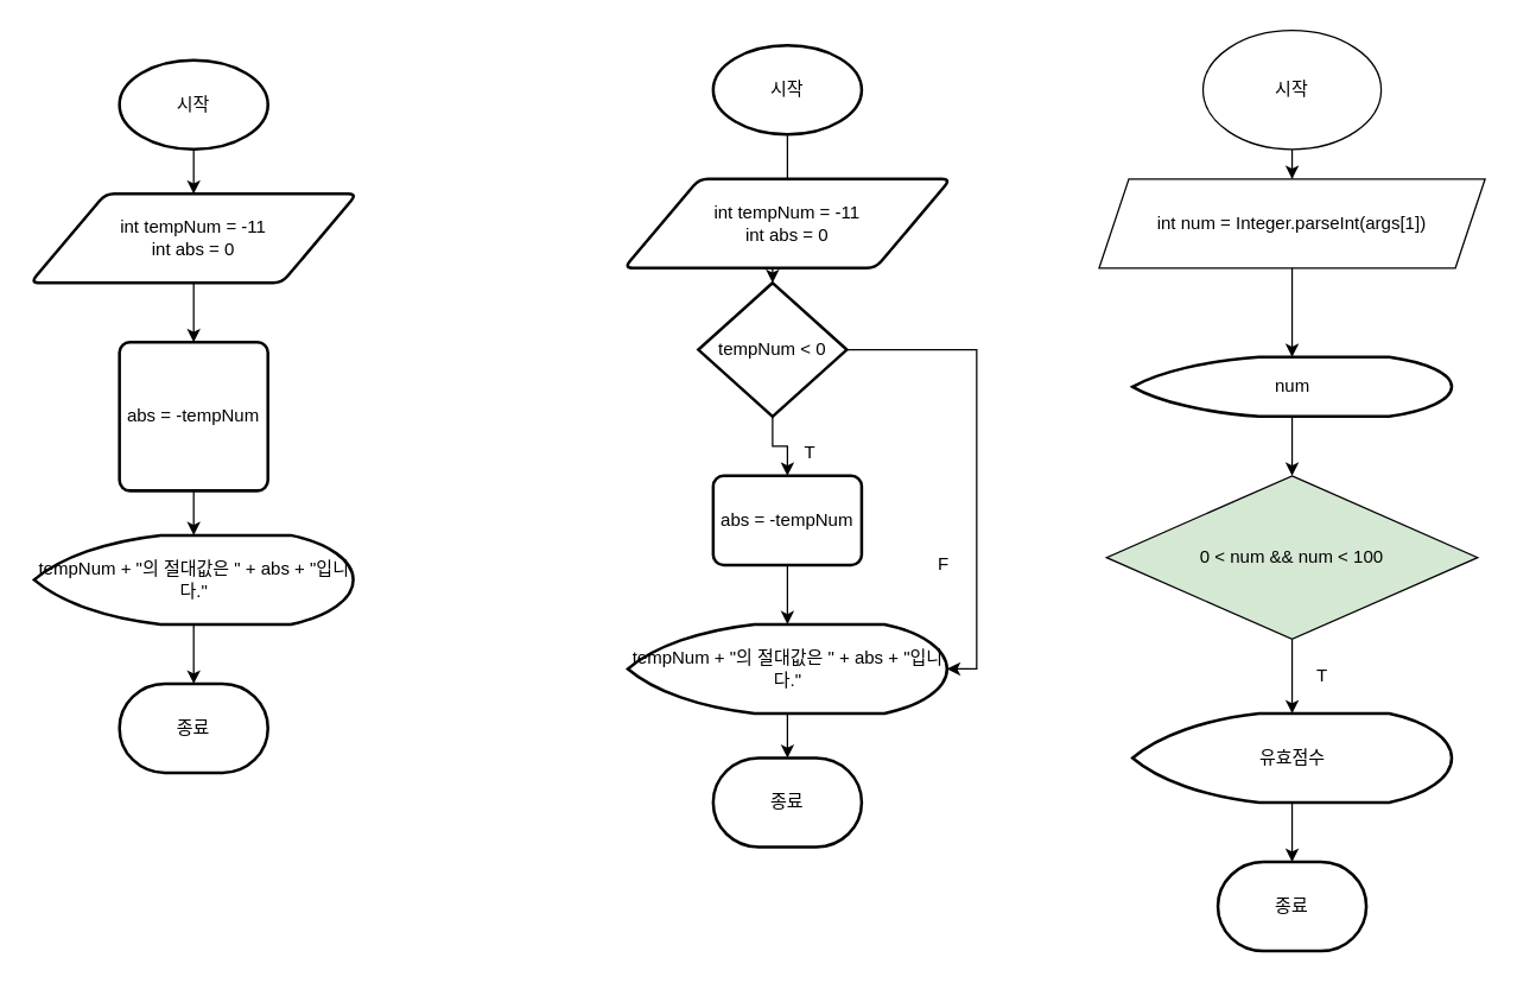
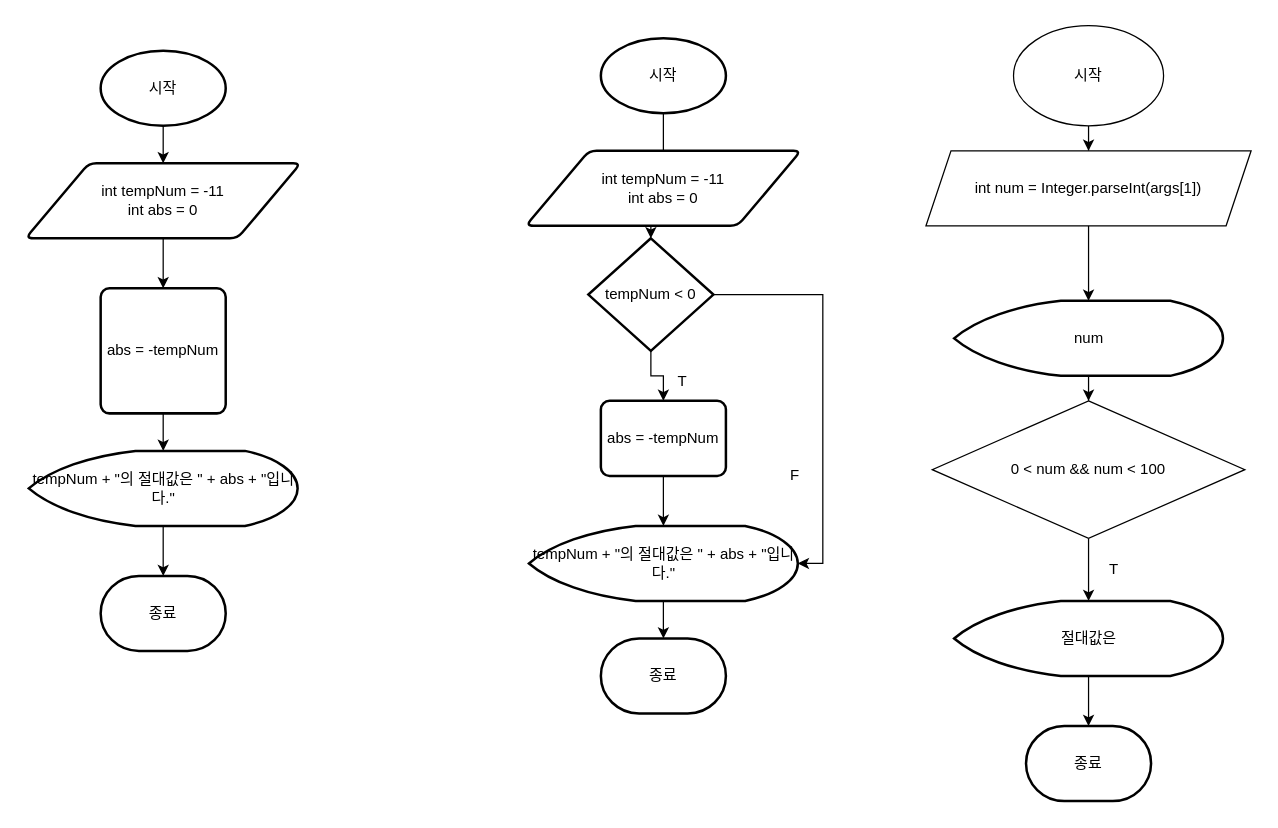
- <mxCell id="35" value="num" style="strokeWidth=2;html=1;shape=mxgraph.flowchart.display;whiteSpace=wrap;" vertex="1" parent="1"><mxGeometry x="762.5" y="240" width="215" height="40" as="geometry" /></mxCell>
+ <mxCell id="35" value="num" style="strokeWidth=2;html=1;shape=mxgraph.flowchart.display;whiteSpace=wrap;" vertex="1" parent="1"><mxGeometry x="762.5" y="240" width="215" height="60" as="geometry" /></mxCell>
- <mxCell id="29" value="0 &amp;lt; num &amp;amp;&amp;amp; num &amp;lt; 100" style="rhombus;whiteSpace=wrap;html=1;fillColor=#d5e8d4;" vertex="1" parent="1"><mxGeometry x="745" y="320" width="250" height="110" as="geometry" /></mxCell>
+ <mxCell id="29" value="0 &amp;lt; num &amp;amp;&amp;amp; num &amp;lt; 100" style="rhombus;whiteSpace=wrap;html=1;" vertex="1" parent="1"><mxGeometry x="745" y="320" width="250" height="110" as="geometry" /></mxCell>
- <mxCell id="31" value="유효점수" style="strokeWidth=2;html=1;shape=mxgraph.flowchart.display;whiteSpace=wrap;" vertex="1" parent="1"><mxGeometry x="762.5" y="480" width="215" height="60" as="geometry" /></mxCell>
+ <mxCell id="31" value="절대값은" style="strokeWidth=2;html=1;shape=mxgraph.flowchart.display;whiteSpace=wrap;" vertex="1" parent="1"><mxGeometry x="762.5" y="480" width="215" height="60" as="geometry" /></mxCell>
